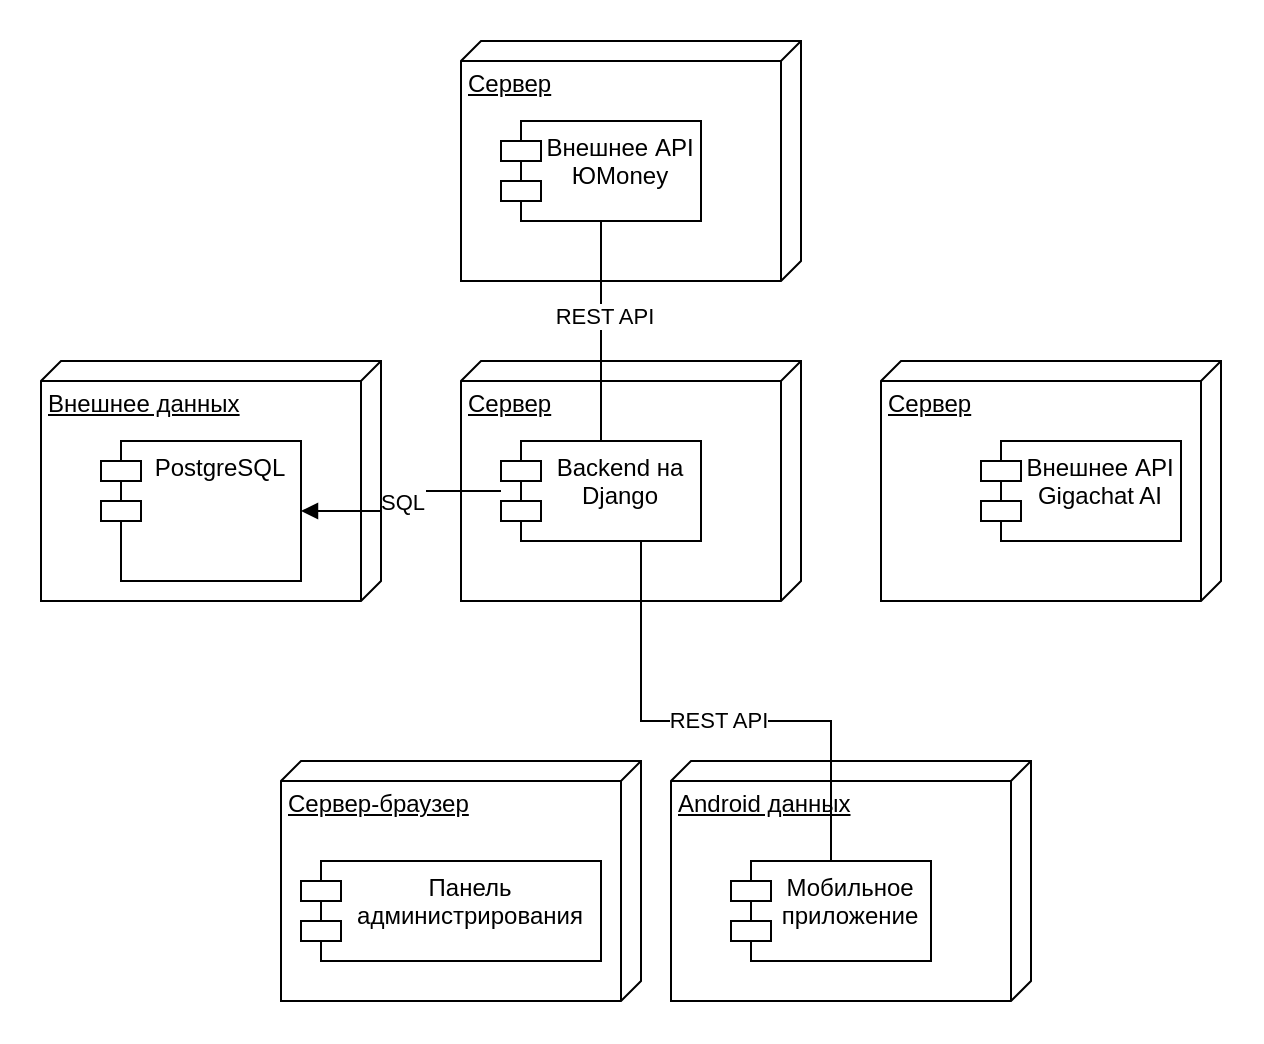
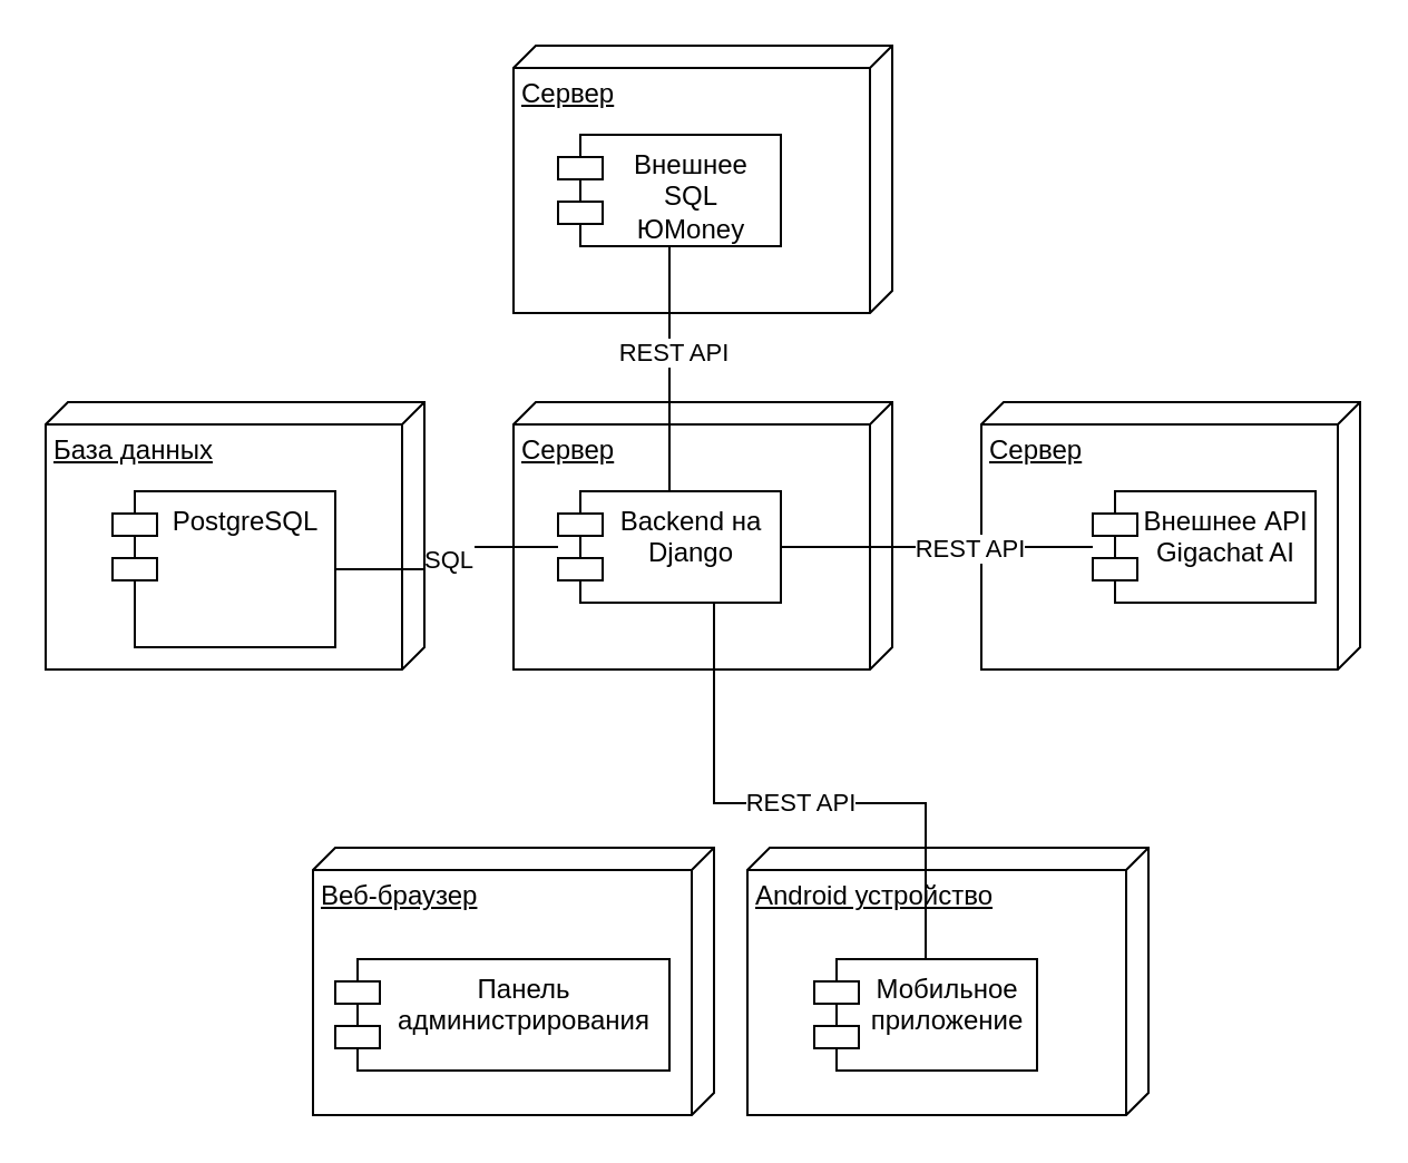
- <mxCell id="21" value="Внешнее API&lt;div&gt;&lt;span style=&quot;background-color: transparent; color: light-dark(rgb(0, 0, 0), rgb(255, 255, 255));&quot;&gt;ЮMoney&lt;/span&gt;&lt;/div&gt;" style="shape=module;align=left;spacingLeft=20;align=center;verticalAlign=top;whiteSpace=wrap;html=1;" vertex="1" parent="1"><mxGeometry x="250" y="60" width="100" height="50" as="geometry" /></mxCell>
+ <mxCell id="21" value="Внешнее SQL&lt;div&gt;&lt;span style=&quot;background-color: transparent; color: light-dark(rgb(0, 0, 0), rgb(255, 255, 255));&quot;&gt;ЮMoney&lt;/span&gt;&lt;/div&gt;" style="shape=module;align=left;spacingLeft=20;align=center;verticalAlign=top;whiteSpace=wrap;html=1;" vertex="1" parent="1"><mxGeometry x="250" y="60" width="100" height="50" as="geometry" /></mxCell>
- <mxCell id="5" value="Внешнее данных" style="verticalAlign=top;align=left;spacingTop=8;spacingLeft=2;spacingRight=12;shape=cube;size=10;direction=south;fontStyle=4;html=1;whiteSpace=wrap;" parent="1" vertex="1"><mxGeometry x="20" y="180" width="170" height="120" as="geometry" /></mxCell>
+ <mxCell id="5" value="База данных" style="verticalAlign=top;align=left;spacingTop=8;spacingLeft=2;spacingRight=12;shape=cube;size=10;direction=south;fontStyle=4;html=1;whiteSpace=wrap;" parent="1" vertex="1"><mxGeometry x="20" y="180" width="170" height="120" as="geometry" /></mxCell>
+ <mxCell id="11" style="edgeStyle=orthogonalEdgeStyle;rounded=0;orthogonalLoop=1;jettySize=auto;html=1;entryX=1;entryY=0.5;entryDx=0;entryDy=0;endArrow=none;startFill=0;" parent="1" source="13" target="10" edge="1"><mxGeometry relative="1" as="geometry" /></mxCell>
+ <mxCell id="12" value="REST API" style="edgeLabel;html=1;align=center;verticalAlign=middle;resizable=0;points=[];" parent="11" vertex="1" connectable="0"><mxGeometry x="-0.205" relative="1" as="geometry"><mxPoint as="offset" /></mxGeometry></mxCell>
- <mxCell id="8" style="edgeStyle=orthogonalEdgeStyle;rounded=0;orthogonalLoop=1;jettySize=auto;html=1;entryX=1;entryY=0.5;entryDx=0;entryDy=0;endArrow=block;startFill=0;" parent="1" source="10" target="6" edge="1"><mxGeometry relative="1" as="geometry" /></mxCell>
+ <mxCell id="8" style="edgeStyle=orthogonalEdgeStyle;rounded=0;orthogonalLoop=1;jettySize=auto;html=1;entryX=1;entryY=0.5;entryDx=0;entryDy=0;endArrow=none;startFill=0;" parent="1" source="10" target="6" edge="1"><mxGeometry relative="1" as="geometry" /></mxCell>
- <mxCell id="7" value="Сервер-браузер" style="verticalAlign=top;align=left;spacingTop=8;spacingLeft=2;spacingRight=12;shape=cube;size=10;direction=south;fontStyle=4;html=1;whiteSpace=wrap;" parent="1" vertex="1"><mxGeometry x="140" y="380" width="180" height="120" as="geometry" /></mxCell>
+ <mxCell id="7" value="Веб-браузер" style="verticalAlign=top;align=left;spacingTop=8;spacingLeft=2;spacingRight=12;shape=cube;size=10;direction=south;fontStyle=4;html=1;whiteSpace=wrap;" parent="1" vertex="1"><mxGeometry x="140" y="380" width="180" height="120" as="geometry" /></mxCell>
- <mxCell id="2" value="Android данных" style="verticalAlign=top;align=left;spacingTop=8;spacingLeft=2;spacingRight=12;shape=cube;size=10;direction=south;fontStyle=4;html=1;whiteSpace=wrap;" parent="1" vertex="1"><mxGeometry x="335" y="380" width="180" height="120" as="geometry" /></mxCell>
+ <mxCell id="2" value="Android устройство" style="verticalAlign=top;align=left;spacingTop=8;spacingLeft=2;spacingRight=12;shape=cube;size=10;direction=south;fontStyle=4;html=1;whiteSpace=wrap;" parent="1" vertex="1"><mxGeometry x="335" y="380" width="180" height="120" as="geometry" /></mxCell>
